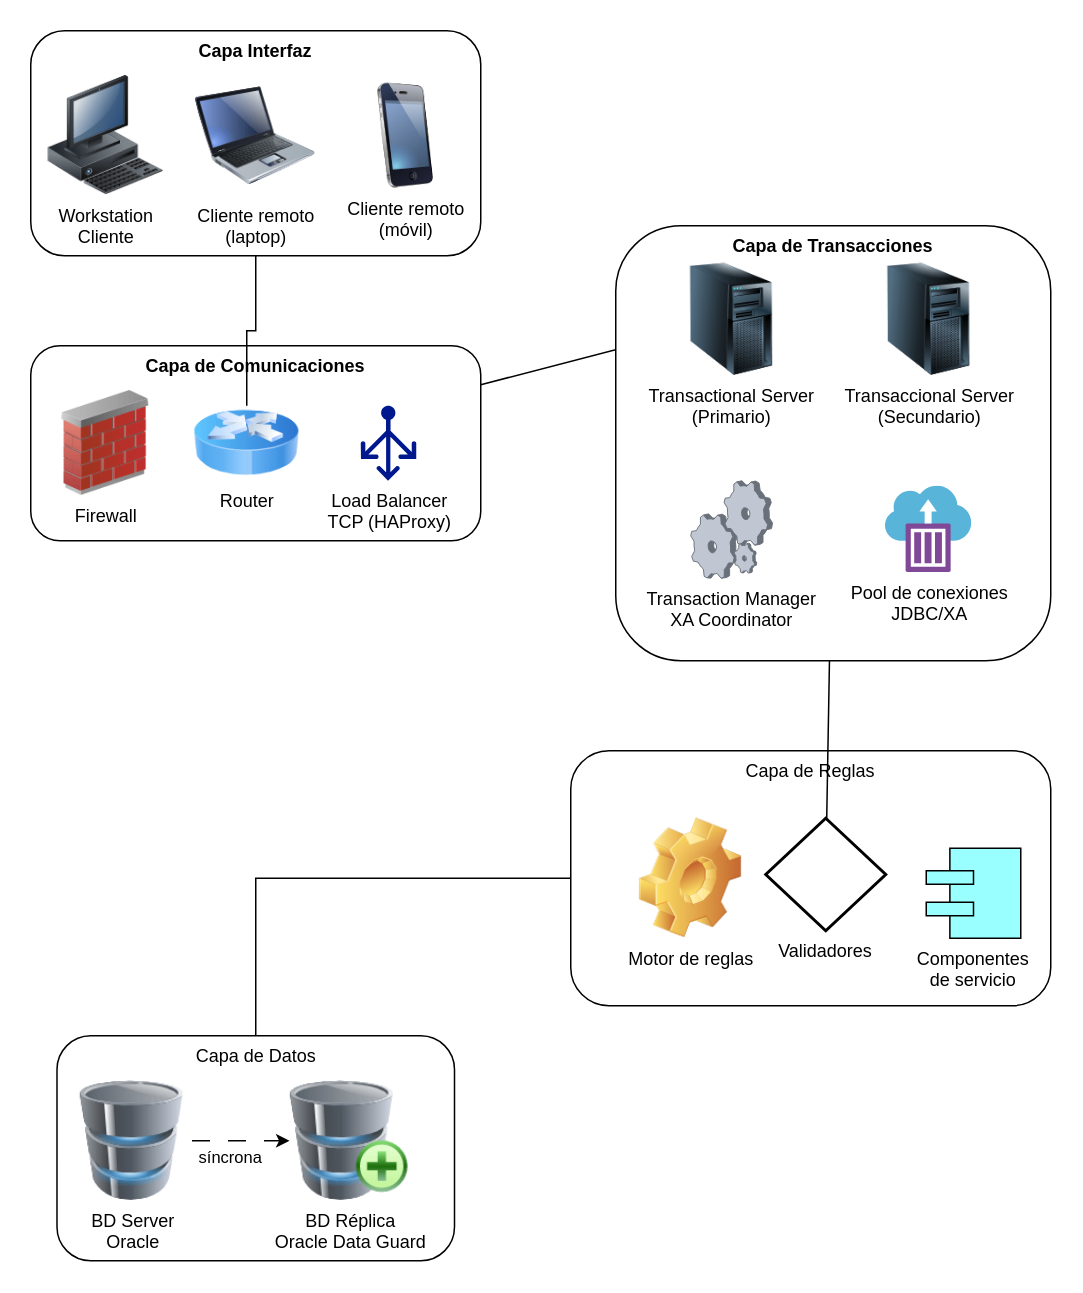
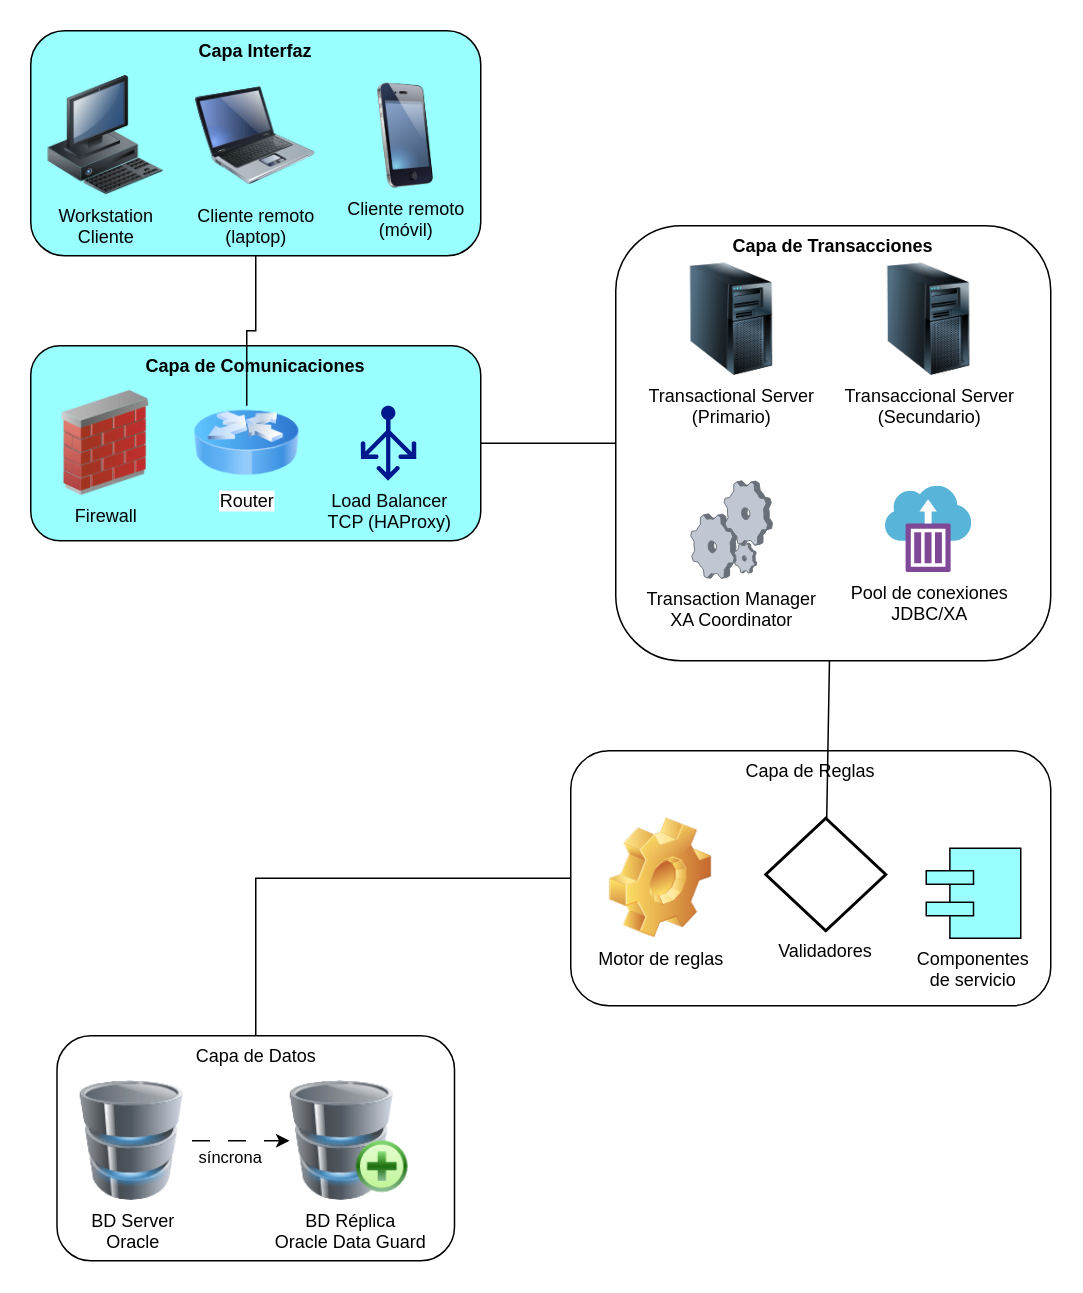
- <mxCell id="8" value="&lt;b&gt;Capa Interfaz&lt;/b&gt;" style="rounded=1;whiteSpace=wrap;html=1;verticalAlign=top;labelBackgroundColor=none;" parent="7" vertex="1"><mxGeometry width="300" height="150" as="geometry" /></mxCell>
+ <mxCell id="8" value="&lt;b&gt;Capa Interfaz&lt;/b&gt;" style="rounded=1;whiteSpace=wrap;html=1;verticalAlign=top;labelBackgroundColor=none;fillColor=#99ffff;" parent="7" vertex="1"><mxGeometry width="300" height="150" as="geometry" /></mxCell>
- <mxCell id="13" value="&lt;b&gt;Capa de Comunicaciones&lt;/b&gt;" style="rounded=1;whiteSpace=wrap;html=1;verticalAlign=top;align=center;labelBackgroundColor=none;" parent="12" vertex="1"><mxGeometry width="300" height="130" as="geometry" /></mxCell>
+ <mxCell id="13" value="&lt;b&gt;Capa de Comunicaciones&lt;/b&gt;" style="rounded=1;whiteSpace=wrap;html=1;verticalAlign=top;align=center;labelBackgroundColor=none;fillColor=#99ffff;" parent="12" vertex="1"><mxGeometry width="300" height="130" as="geometry" /></mxCell>
- <mxCell id="17" style="rounded=0;orthogonalLoop=1;jettySize=auto;html=1;endArrow=none;startFill=0;" parent="1" source="13" target="28" edge="1"><mxGeometry relative="1" as="geometry" /></mxCell>
+ <mxCell id="17" style="rounded=0;orthogonalLoop=1;jettySize=auto;html=1;endArrow=none;startFill=0;" parent="1" source="13" target="26" edge="1"><mxGeometry relative="1" as="geometry" /></mxCell>
- <mxCell id="4" value="Motor de reglas" style="image;html=1;image=img/lib/clip_art/general/Gear_128x128.png" parent="2" vertex="1"><mxGeometry x="40" y="45" width="80" height="80" as="geometry" /></mxCell>
+ <mxCell id="4" value="Motor de reglas" style="image;html=1;image=img/lib/clip_art/general/Gear_128x128.png" parent="2" vertex="1"><mxGeometry x="20" y="45" width="80" height="80" as="geometry" /></mxCell>
